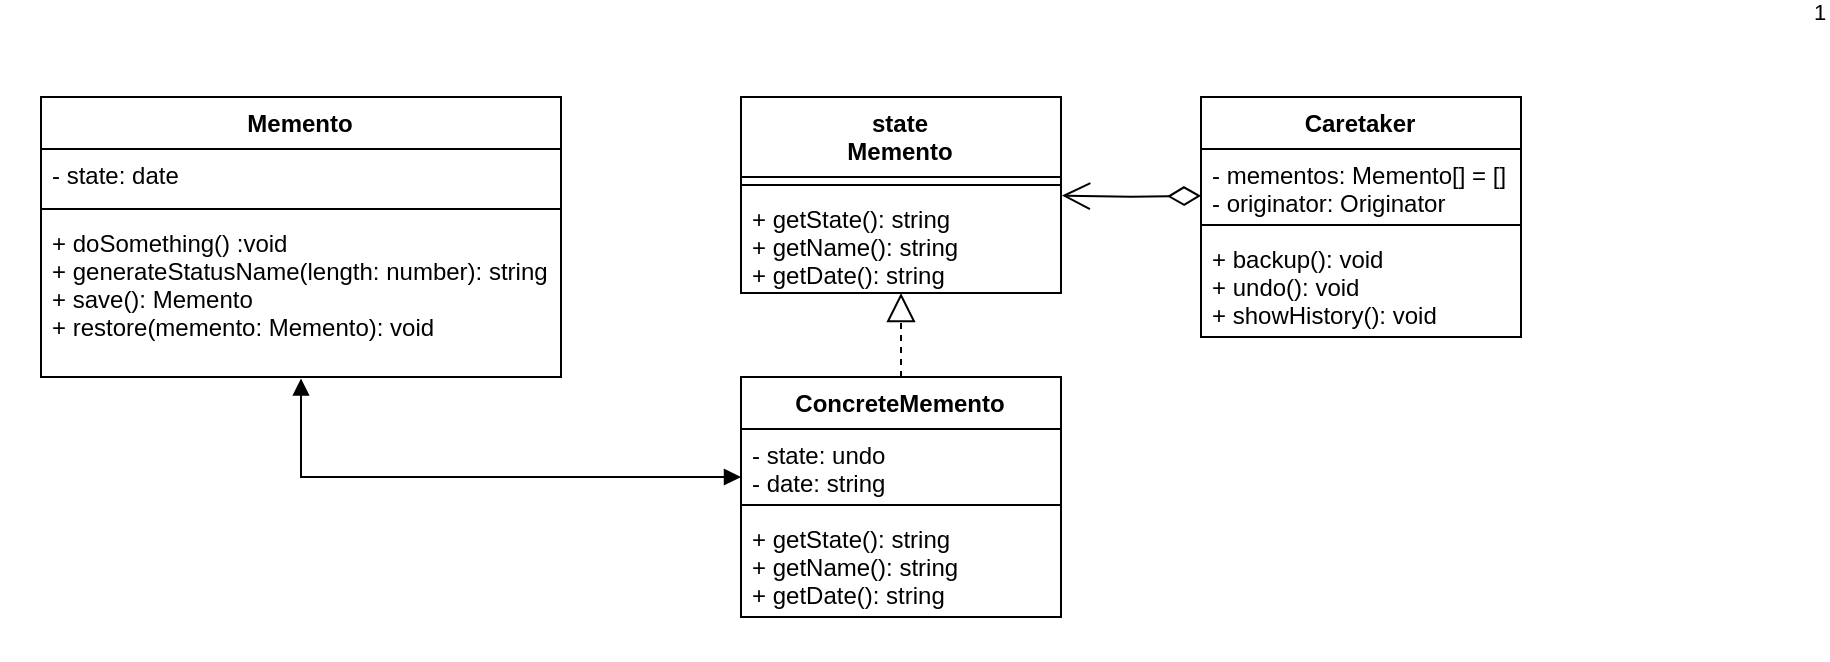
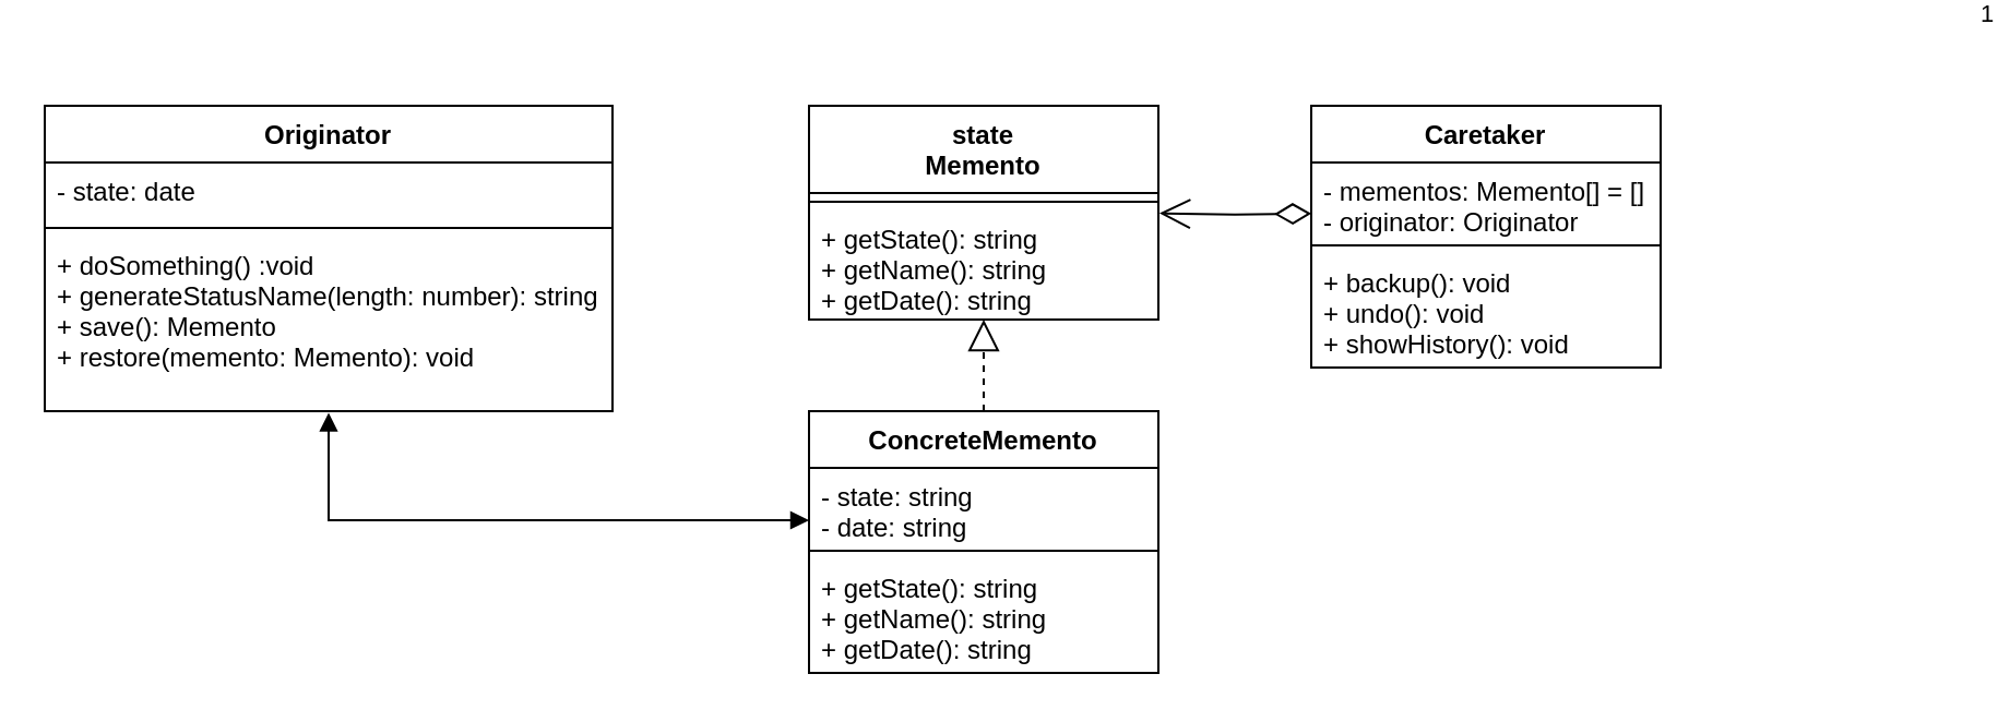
- <mxCell id="2" value="Memento" style="swimlane;fontStyle=1;align=center;verticalAlign=top;childLayout=stackLayout;horizontal=1;startSize=26;horizontalStack=0;resizeParent=1;resizeParentMax=0;resizeLast=0;collapsible=1;marginBottom=0;" vertex="1" parent="1"><mxGeometry x="20" y="20" width="260" height="140" as="geometry" /></mxCell>
+ <mxCell id="2" value="Originator" style="swimlane;fontStyle=1;align=center;verticalAlign=top;childLayout=stackLayout;horizontal=1;startSize=26;horizontalStack=0;resizeParent=1;resizeParentMax=0;resizeLast=0;collapsible=1;marginBottom=0;" vertex="1" parent="1"><mxGeometry x="20" y="20" width="260" height="140" as="geometry" /></mxCell>
- <mxCell id="11" value="- state: undo&#10;- date: string" style="text;strokeColor=none;fillColor=none;align=left;verticalAlign=top;spacingLeft=4;spacingRight=4;overflow=hidden;rotatable=0;points=[[0,0.5],[1,0.5]];portConstraint=eastwest;" vertex="1" parent="10"><mxGeometry y="26" width="160" height="34" as="geometry" /></mxCell>
+ <mxCell id="11" value="- state: string&#10;- date: string" style="text;strokeColor=none;fillColor=none;align=left;verticalAlign=top;spacingLeft=4;spacingRight=4;overflow=hidden;rotatable=0;points=[[0,0.5],[1,0.5]];portConstraint=eastwest;" vertex="1" parent="10"><mxGeometry y="26" width="160" height="34" as="geometry" /></mxCell>
